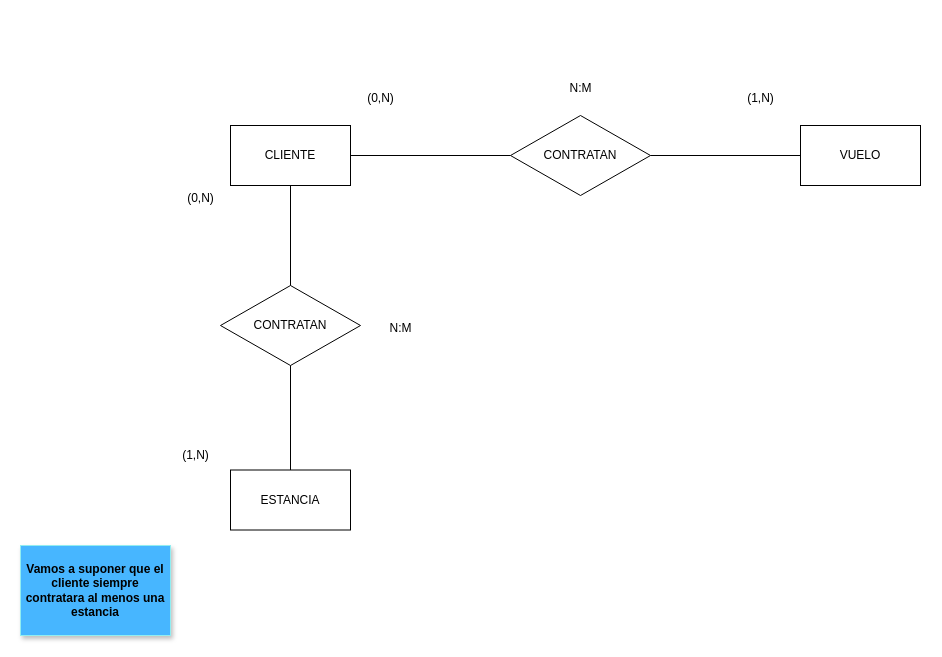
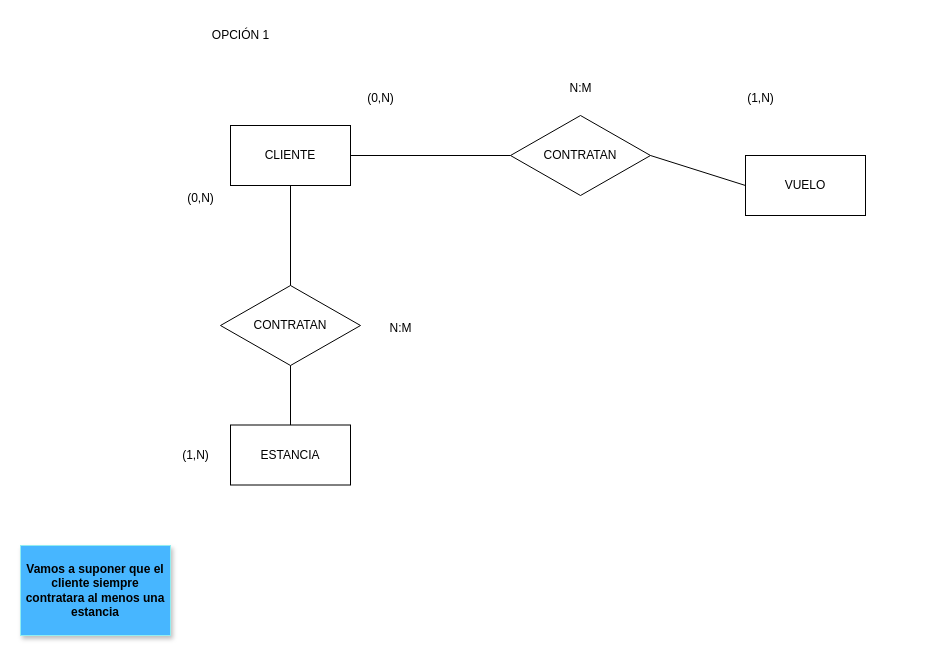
+ <mxCell id="2" value="OPCIÓN 1" style="text;html=1;align=center;verticalAlign=middle;resizable=0;points=[];autosize=1;strokeColor=none;fillColor=none;" vertex="1" parent="1"><mxGeometry x="200" y="20" width="80" height="30" as="geometry" /></mxCell>
- <mxCell id="5" value="VUELO" style="whiteSpace=wrap;html=1;" vertex="1" parent="1"><mxGeometry x="800" y="125" width="120" height="60" as="geometry" /></mxCell>
+ <mxCell id="5" value="VUELO" style="whiteSpace=wrap;html=1;" vertex="1" parent="1"><mxGeometry x="745" y="155" width="120" height="60" as="geometry" /></mxCell>
- <mxCell id="10" value="ESTANCIA" style="whiteSpace=wrap;html=1;" vertex="1" parent="1"><mxGeometry x="230" y="469.5" width="120" height="60" as="geometry" /></mxCell>
+ <mxCell id="10" value="ESTANCIA" style="whiteSpace=wrap;html=1;" vertex="1" parent="1"><mxGeometry x="230" y="424.5" width="120" height="60" as="geometry" /></mxCell>
